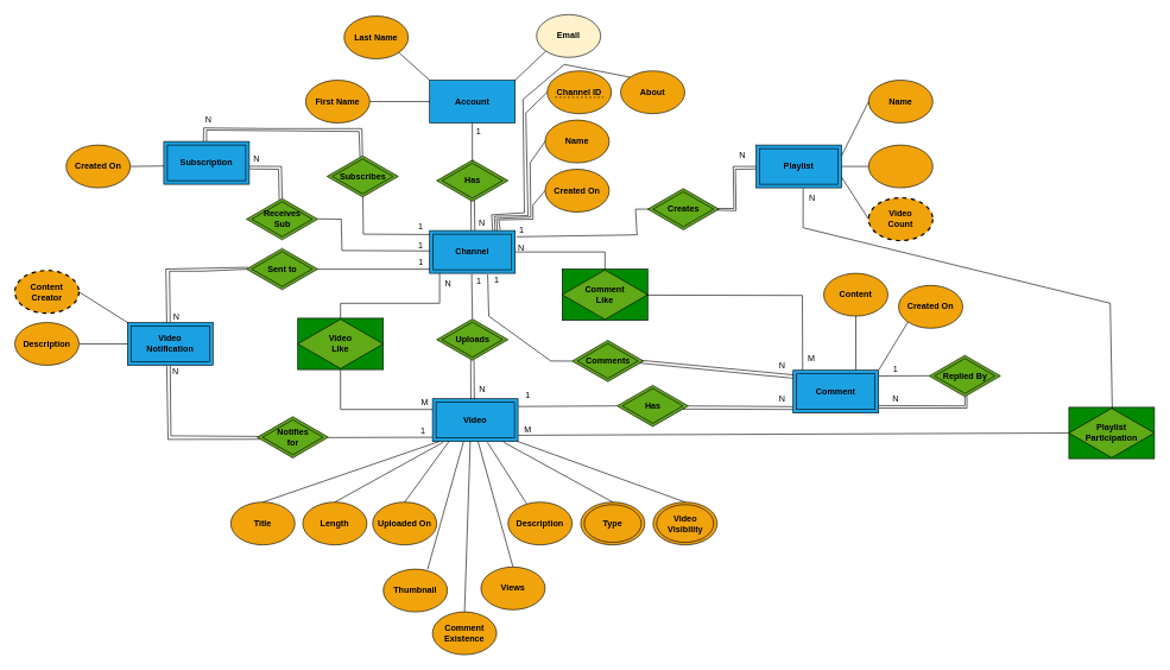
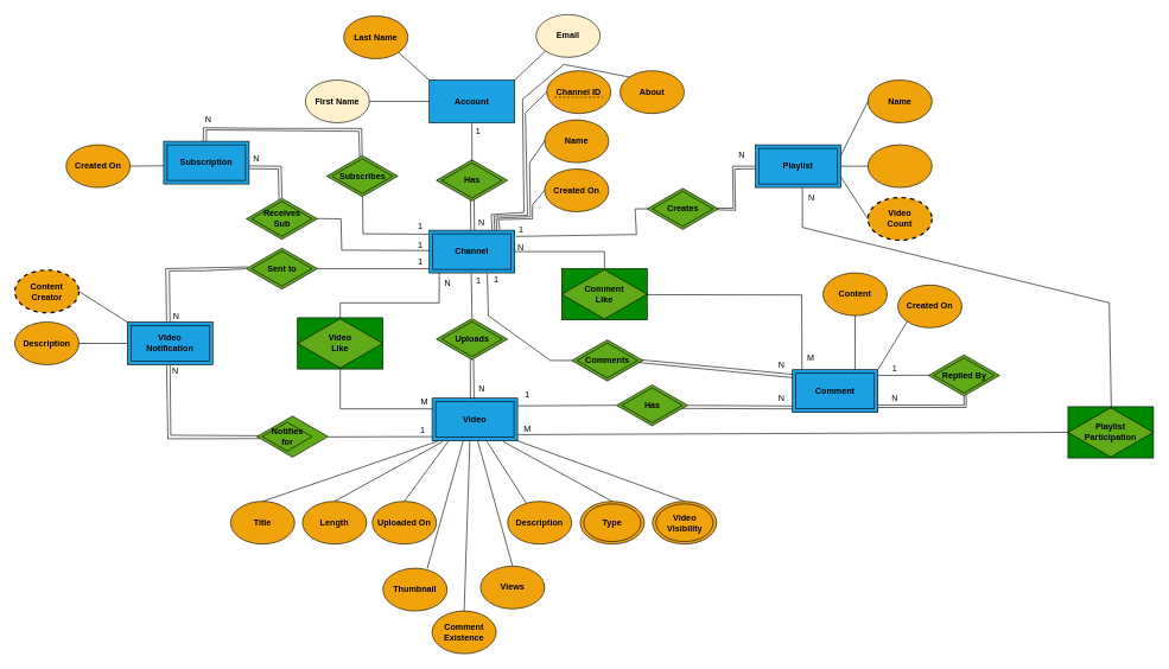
- <mxCell id="3" value="First Name" style="ellipse;whiteSpace=wrap;html=1;fontStyle=1;fillColor=#f0a30a;fontColor=#000000;strokeColor=#000000;" parent="1" vertex="1"><mxGeometry x="428" y="112" width="90" height="60" as="geometry" /></mxCell>
+ <mxCell id="3" value="First Name" style="ellipse;whiteSpace=wrap;html=1;fontStyle=1;fillColor=#fff2cc;fontColor=#000000;strokeColor=#000000;" parent="1" vertex="1"><mxGeometry x="428" y="112" width="90" height="60" as="geometry" /></mxCell>
- <mxCell id="127" value="&lt;font color=&quot;#000000&quot;&gt;&lt;b&gt;Notifies&lt;br&gt;for&lt;br&gt;&lt;/b&gt;&lt;/font&gt;" style="html=1;whiteSpace=wrap;aspect=fixed;shape=isoRectangle;fillColor=#60a917;fontColor=#ffffff;strokeColor=#000000;" parent="1" vertex="1"><mxGeometry x="367.51" y="587.5" width="84.98" height="51" as="geometry" /></mxCell>
+ <mxCell id="127" value="&lt;font color=&quot;#000000&quot;&gt;&lt;b&gt;Notifies&lt;br&gt;for&lt;br&gt;&lt;/b&gt;&lt;/font&gt;" style="html=1;whiteSpace=wrap;aspect=fixed;shape=isoRectangle;fillColor=#60a917;fontColor=#ffffff;strokeColor=#000000;" parent="1" vertex="1"><mxGeometry x="367.51" y="587.5" width="70" height="51" as="geometry" /></mxCell>
